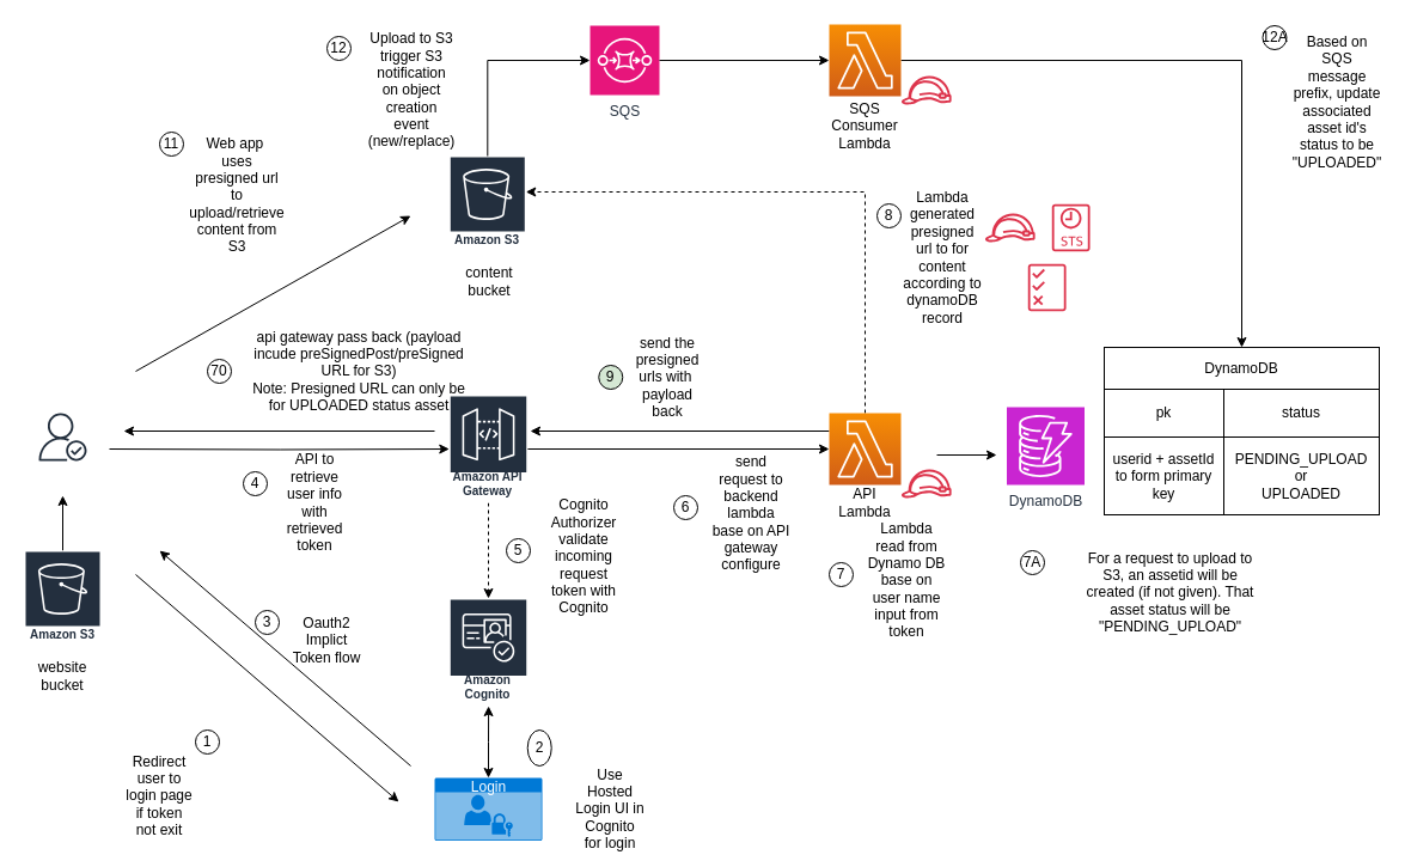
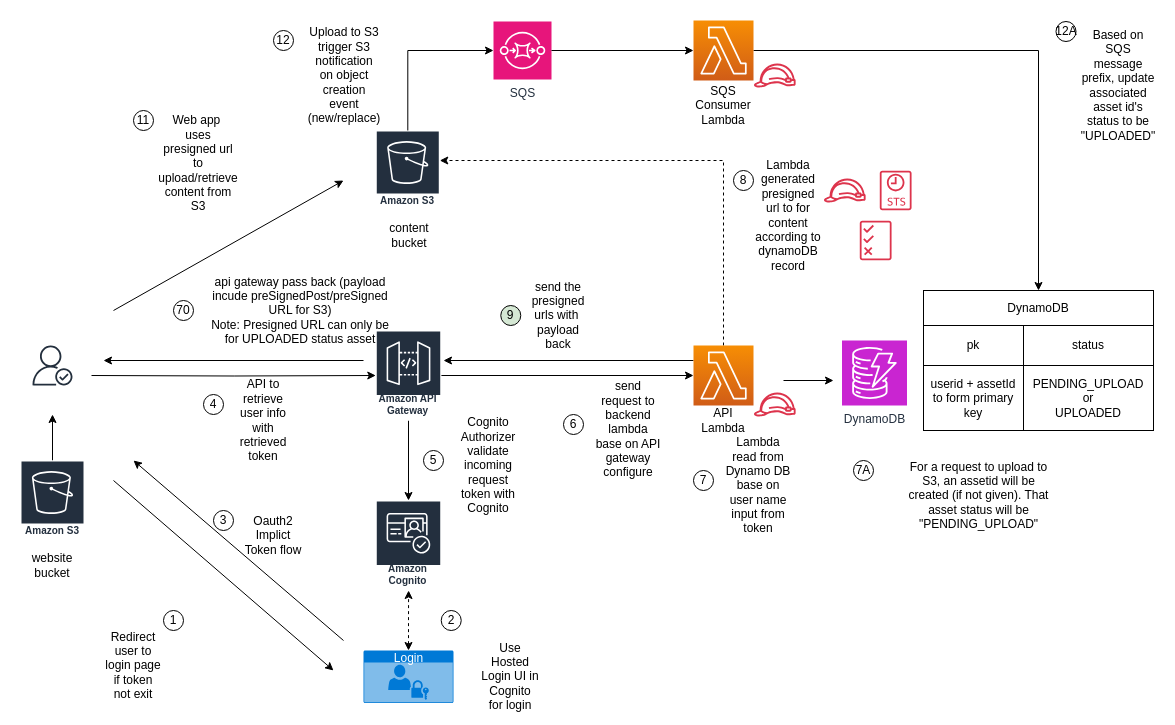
- <mxCell id="2" value="" style="edgeStyle=orthogonalEdgeStyle;rounded=0;orthogonalLoop=1;jettySize=auto;html=1;dashed=1;" parent="1" source="4" target="8" edge="1"><mxGeometry relative="1" as="geometry" /></mxCell>
+ <mxCell id="2" value="" style="edgeStyle=orthogonalEdgeStyle;rounded=0;orthogonalLoop=1;jettySize=auto;html=1;" parent="1" source="4" target="8" edge="1"><mxGeometry relative="1" as="geometry" /></mxCell>
- <mxCell id="12" value="" style="edgeStyle=orthogonalEdgeStyle;rounded=0;orthogonalLoop=1;jettySize=auto;html=1;startArrow=classic;startFill=1;" parent="1" source="13" target="8" edge="1"><mxGeometry relative="1" as="geometry" /></mxCell>
+ <mxCell id="12" value="" style="edgeStyle=orthogonalEdgeStyle;rounded=0;orthogonalLoop=1;jettySize=auto;html=1;startArrow=classic;startFill=1;dashed=1;" parent="1" source="13" target="8" edge="1"><mxGeometry relative="1" as="geometry" /></mxCell>
- <mxCell id="16" value="2" style="ellipse;whiteSpace=wrap;html=1;aspect=fixed;" parent="1" vertex="1"><mxGeometry x="440.73" y="610" width="20" height="30" as="geometry" /></mxCell>
+ <mxCell id="16" value="2" style="ellipse;whiteSpace=wrap;html=1;aspect=fixed;" parent="1" vertex="1"><mxGeometry x="440.73" y="610" width="20" height="20" as="geometry" /></mxCell>
